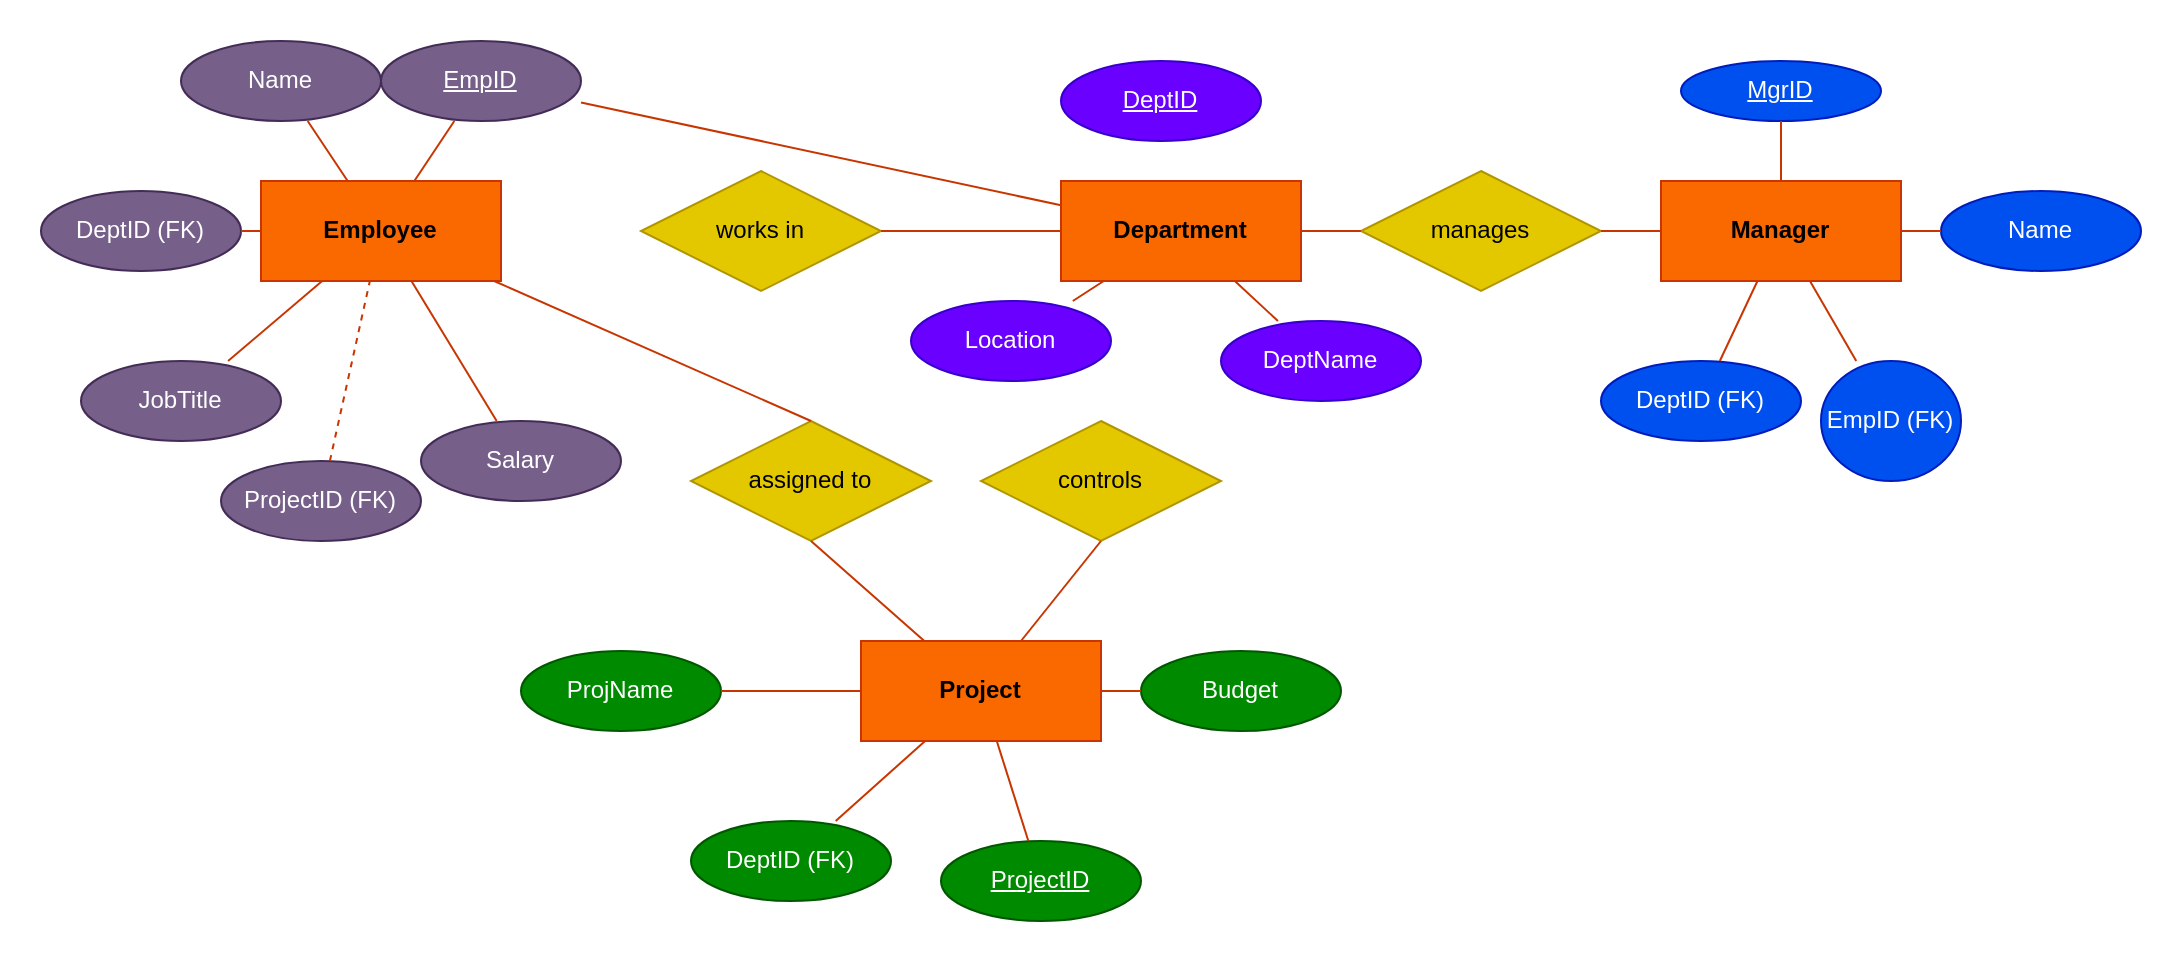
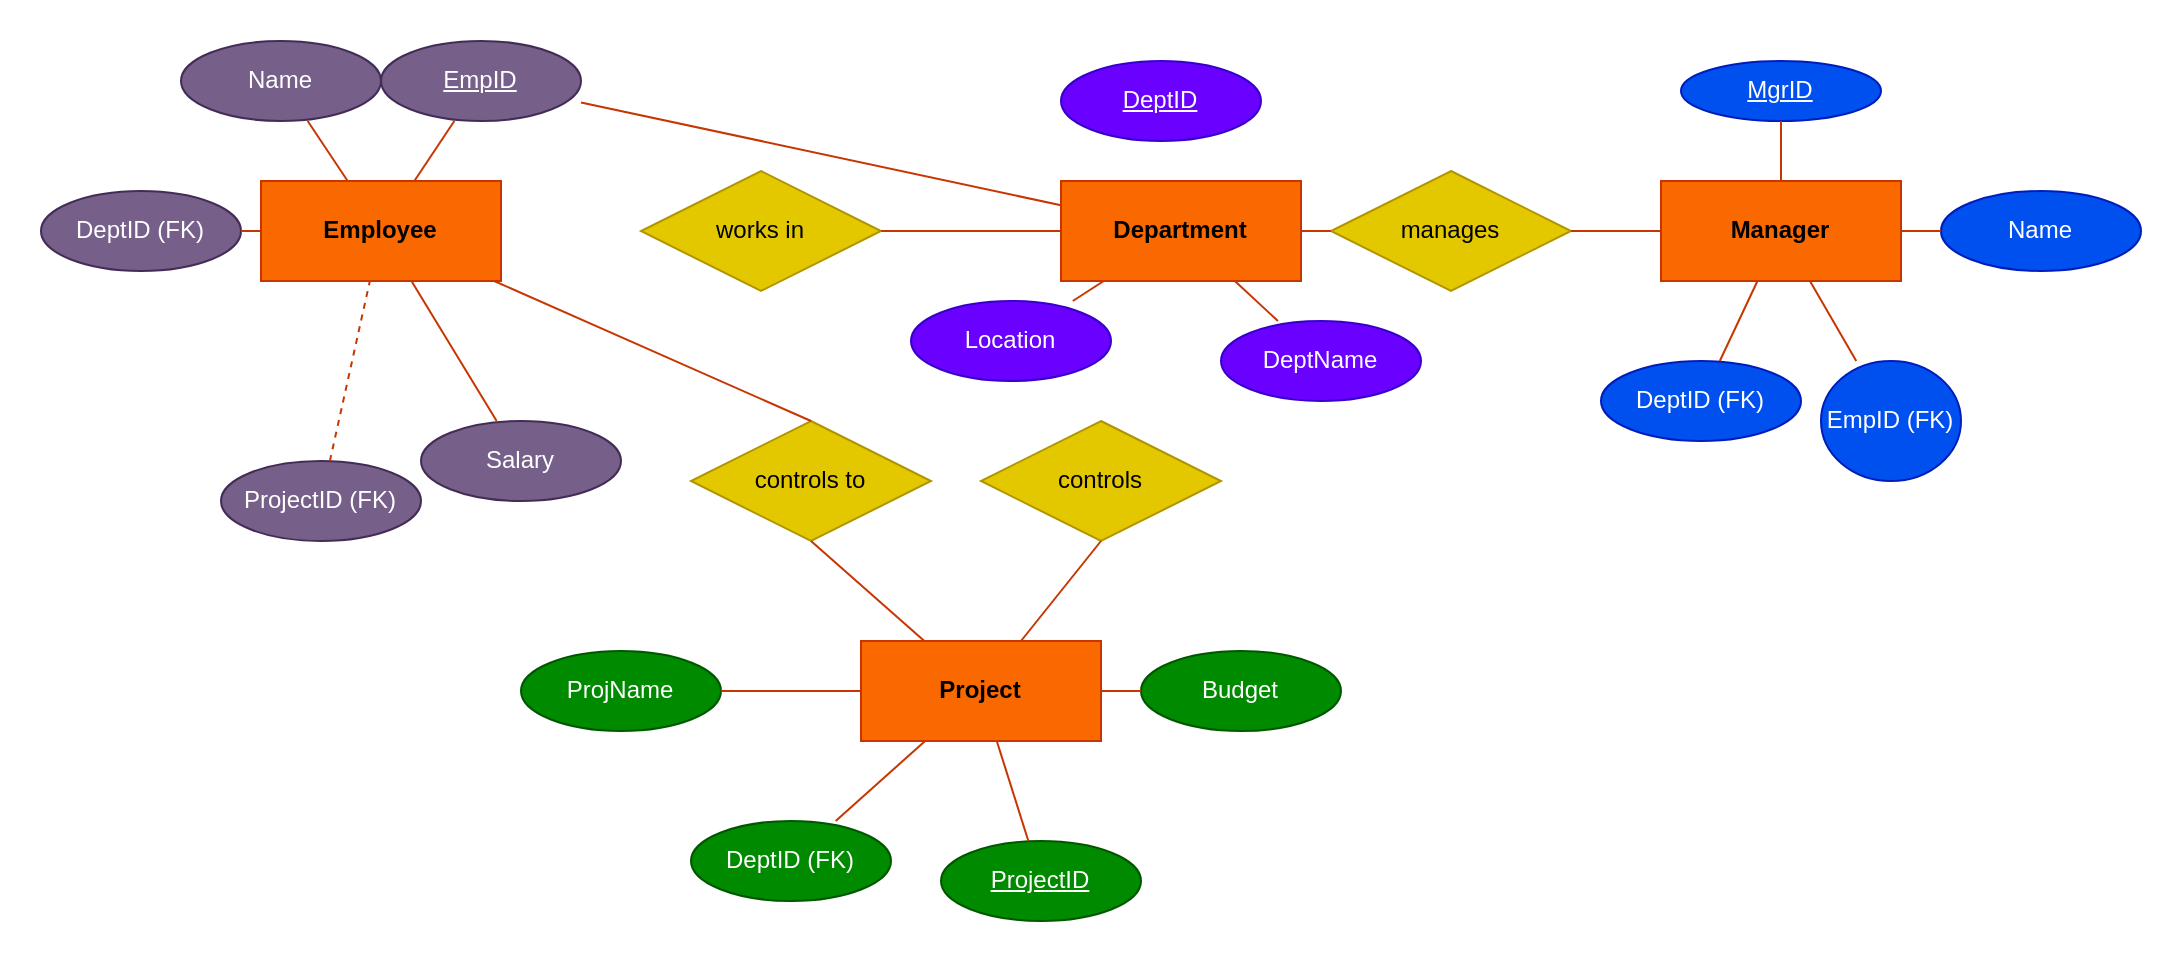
- <mxCell id="26" value="manages" style="shape=rhombus;whiteSpace=wrap;html=1;fillColor=#e3c800;strokeColor=#B09500;fontColor=#000000;" parent="1" vertex="1"><mxGeometry x="680" y="85" width="120" height="60" as="geometry" /></mxCell>
+ <mxCell id="26" value="manages" style="shape=rhombus;whiteSpace=wrap;html=1;fillColor=#e3c800;strokeColor=#B09500;fontColor=#000000;" parent="1" vertex="1"><mxGeometry x="665" y="85" width="120" height="60" as="geometry" /></mxCell>
- <mxCell id="29" style="endArrow=none;html=1;strokeColor=#C73500;fillColor=#fa6800;" parent="1" source="8" target="2" edge="1"><mxGeometry relative="1" as="geometry" /></mxCell>
- <mxCell id="8" value="JobTitle" style="shape=ellipse;whiteSpace=wrap;html=1;fillColor=#76608a;strokeColor=#432D57;fontColor=#ffffff;" parent="1" vertex="1"><mxGeometry x="40" y="180" width="100" height="40" as="geometry" /></mxCell>
- <mxCell id="25" value="assigned to" style="shape=rhombus;whiteSpace=wrap;html=1;fillColor=#e3c800;strokeColor=#B09500;fontColor=#000000;" parent="1" vertex="1"><mxGeometry x="345" y="210" width="120" height="60" as="geometry" /></mxCell>
+ <mxCell id="25" value="controls to" style="shape=rhombus;whiteSpace=wrap;html=1;fillColor=#e3c800;strokeColor=#B09500;fontColor=#000000;" parent="1" vertex="1"><mxGeometry x="345" y="210" width="120" height="60" as="geometry" /></mxCell>
